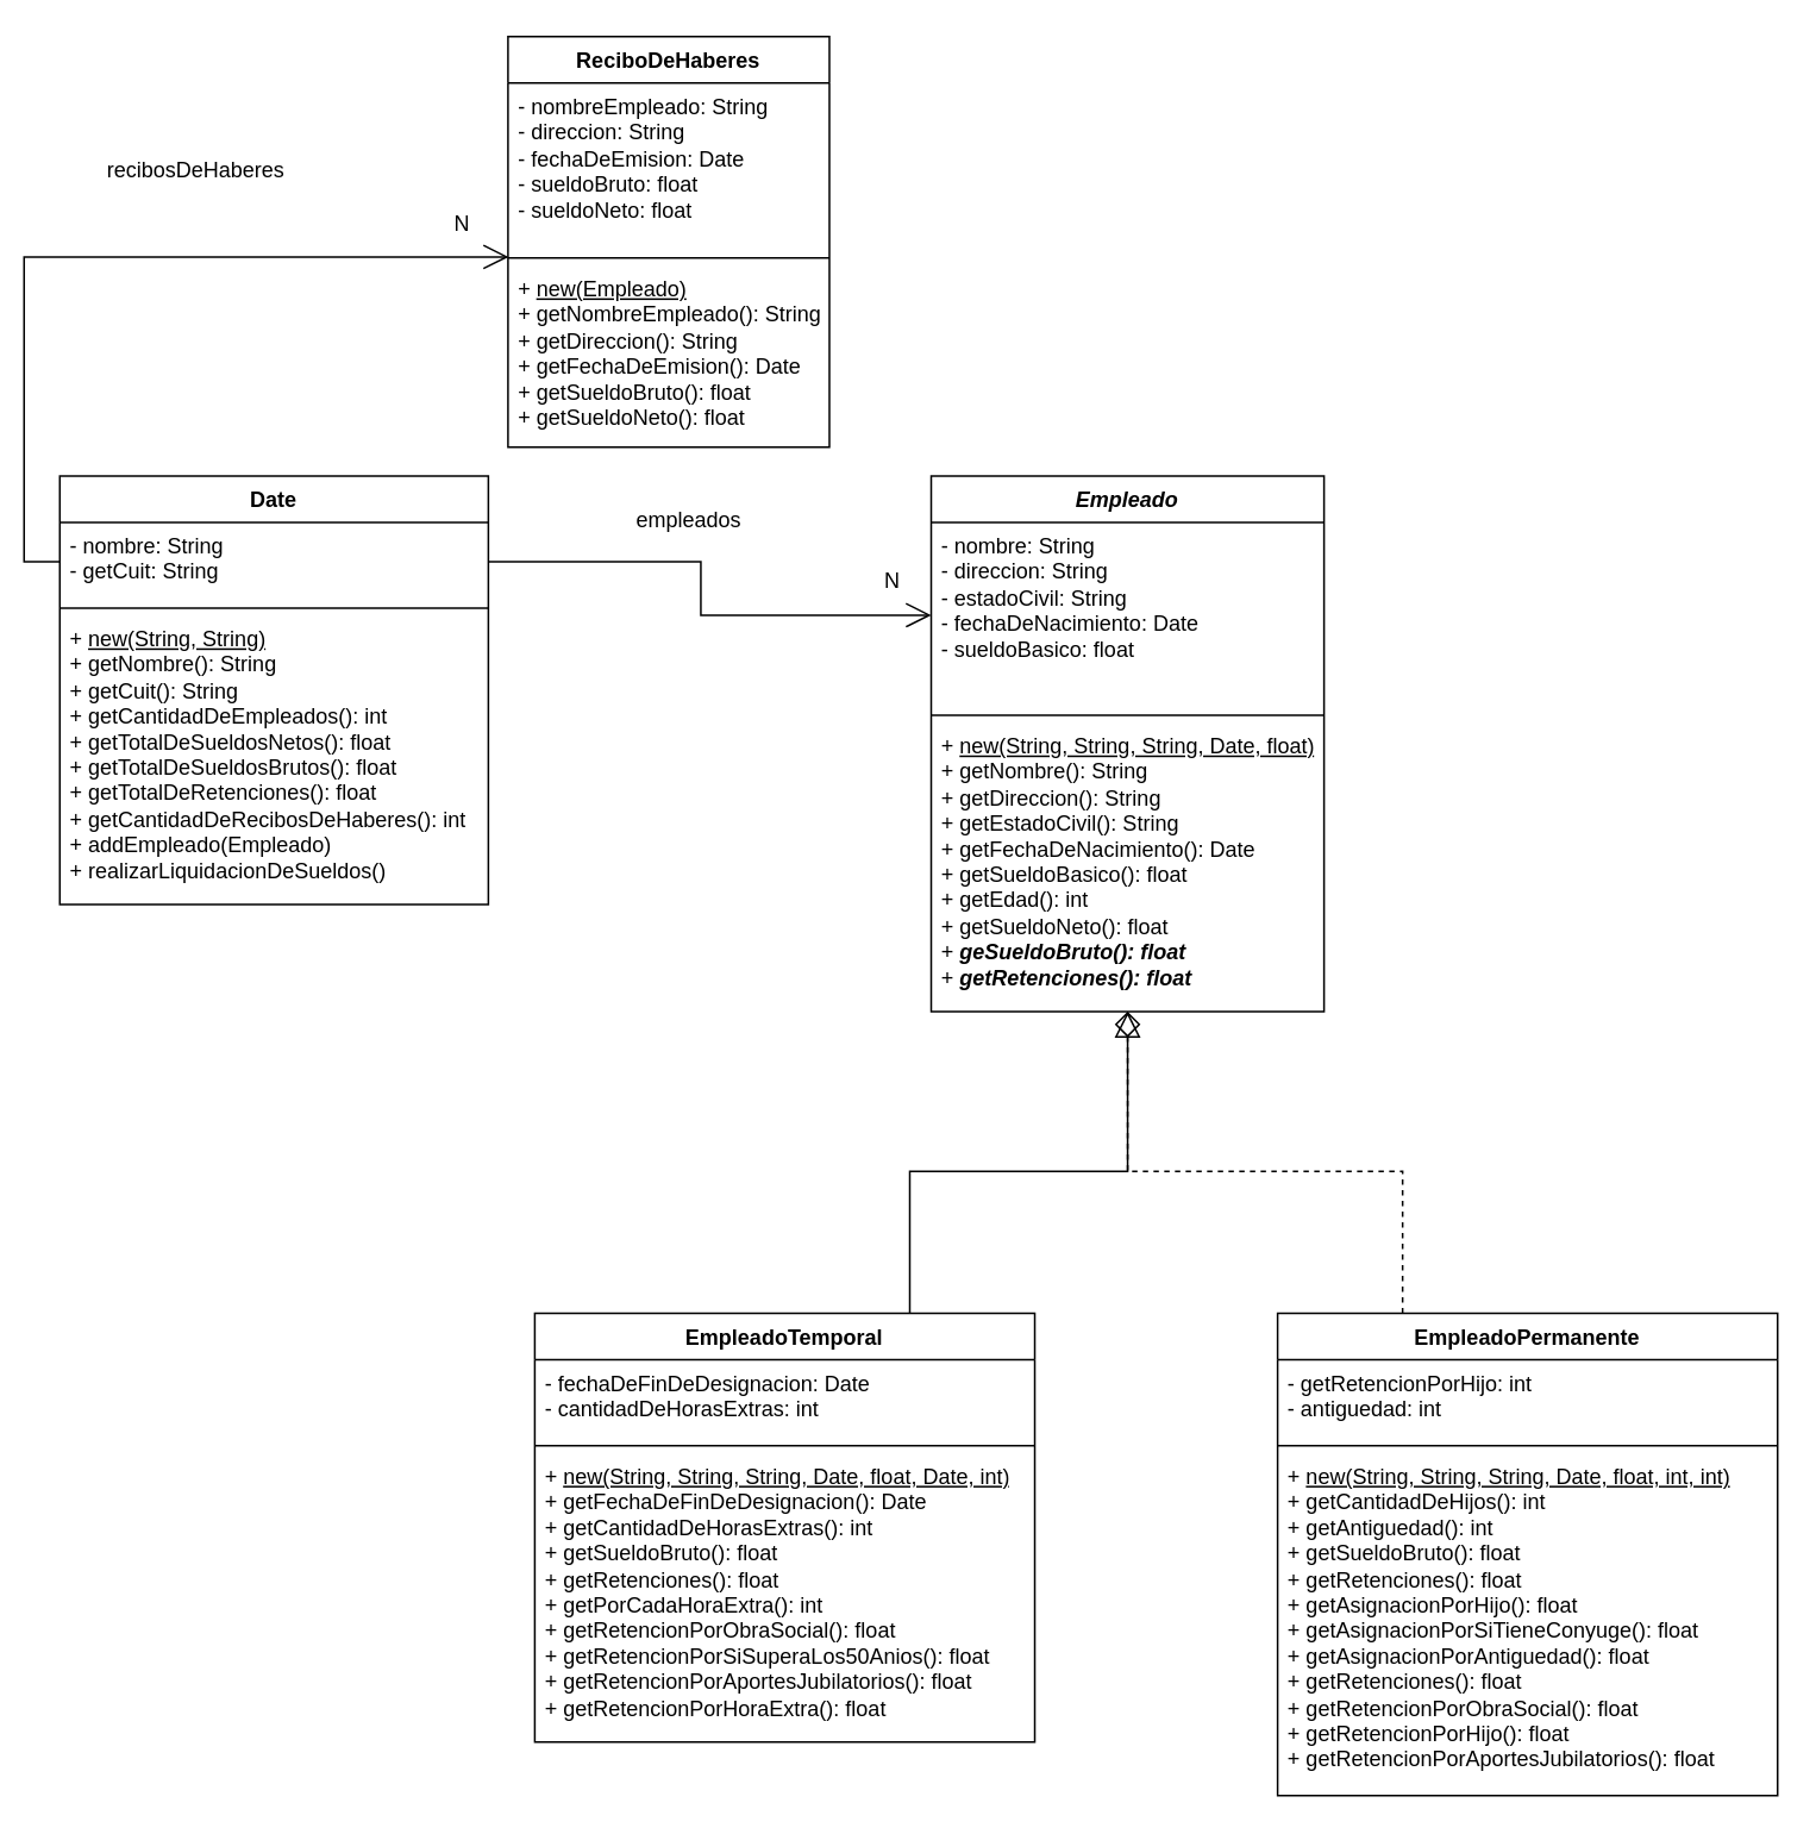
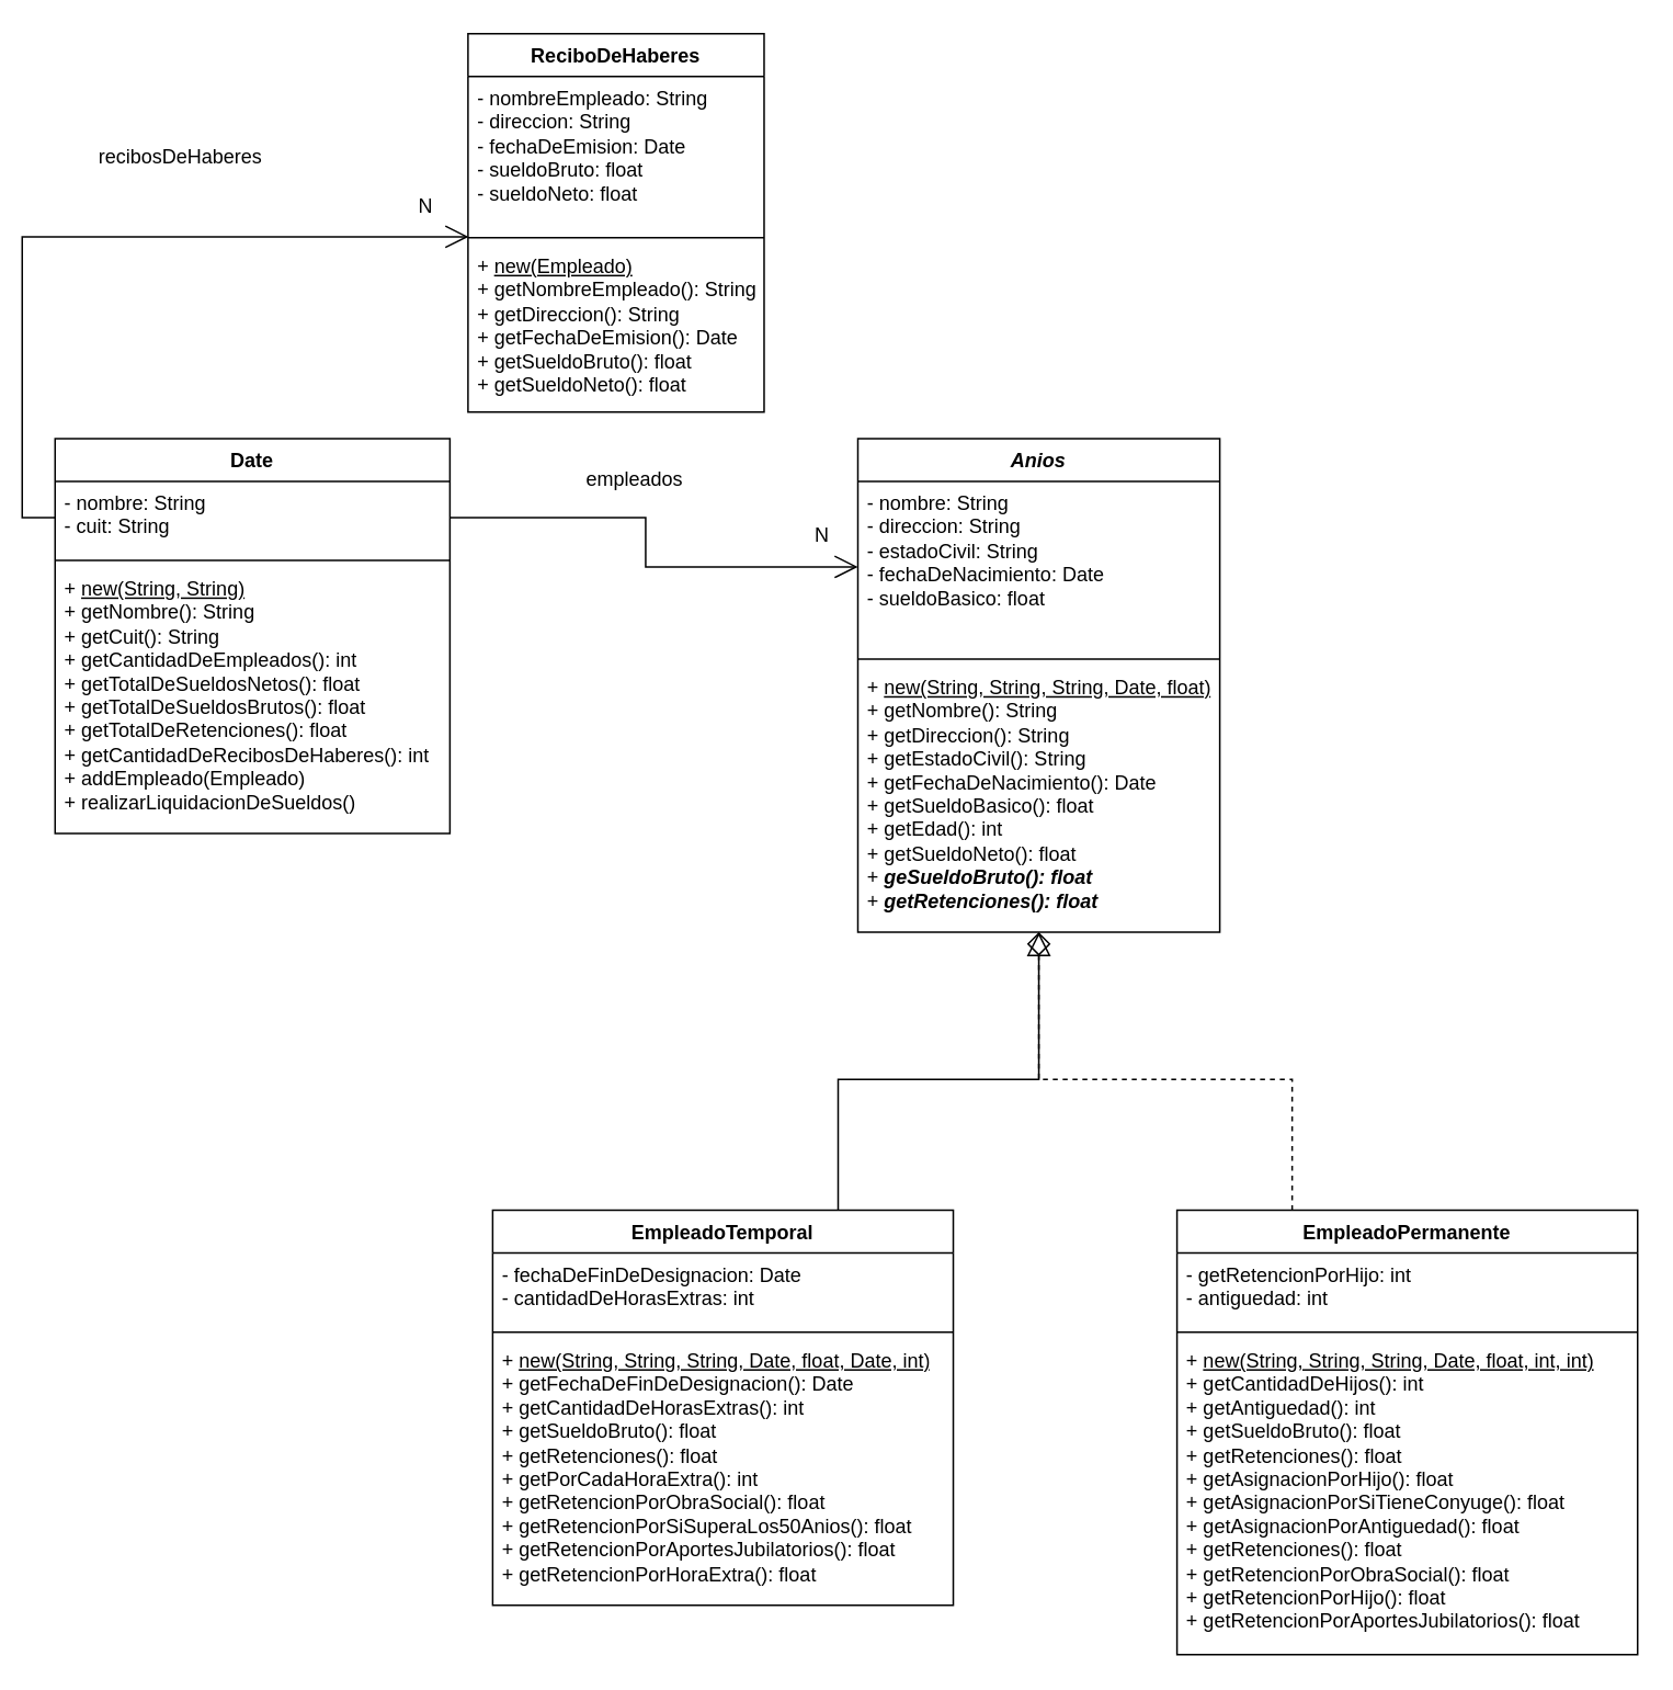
- <mxCell id="6" value="&lt;i&gt;Empleado&lt;/i&gt;" style="swimlane;fontStyle=1;align=center;verticalAlign=top;childLayout=stackLayout;horizontal=1;startSize=26;horizontalStack=0;resizeParent=1;resizeParentMax=0;resizeLast=0;collapsible=1;marginBottom=0;whiteSpace=wrap;html=1;" vertex="1" parent="1"><mxGeometry x="508" y="266" width="220" height="300" as="geometry" /></mxCell>
+ <mxCell id="6" value="&lt;i&gt;Anios&lt;/i&gt;" style="swimlane;fontStyle=1;align=center;verticalAlign=top;childLayout=stackLayout;horizontal=1;startSize=26;horizontalStack=0;resizeParent=1;resizeParentMax=0;resizeLast=0;collapsible=1;marginBottom=0;whiteSpace=wrap;html=1;" vertex="1" parent="1"><mxGeometry x="508" y="266" width="220" height="300" as="geometry" /></mxCell>
- <mxCell id="3" value="- nombre: String&lt;div&gt;- getCuit: String&lt;/div&gt;" style="text;strokeColor=none;fillColor=none;align=left;verticalAlign=top;spacingLeft=4;spacingRight=4;overflow=hidden;rotatable=0;points=[[0,0.5],[1,0.5]];portConstraint=eastwest;whiteSpace=wrap;html=1;" vertex="1" parent="2"><mxGeometry y="26" width="240" height="44" as="geometry" /></mxCell>
+ <mxCell id="3" value="- nombre: String&lt;div&gt;- cuit: String&lt;/div&gt;" style="text;strokeColor=none;fillColor=none;align=left;verticalAlign=top;spacingLeft=4;spacingRight=4;overflow=hidden;rotatable=0;points=[[0,0.5],[1,0.5]];portConstraint=eastwest;whiteSpace=wrap;html=1;" vertex="1" parent="2"><mxGeometry y="26" width="240" height="44" as="geometry" /></mxCell>
